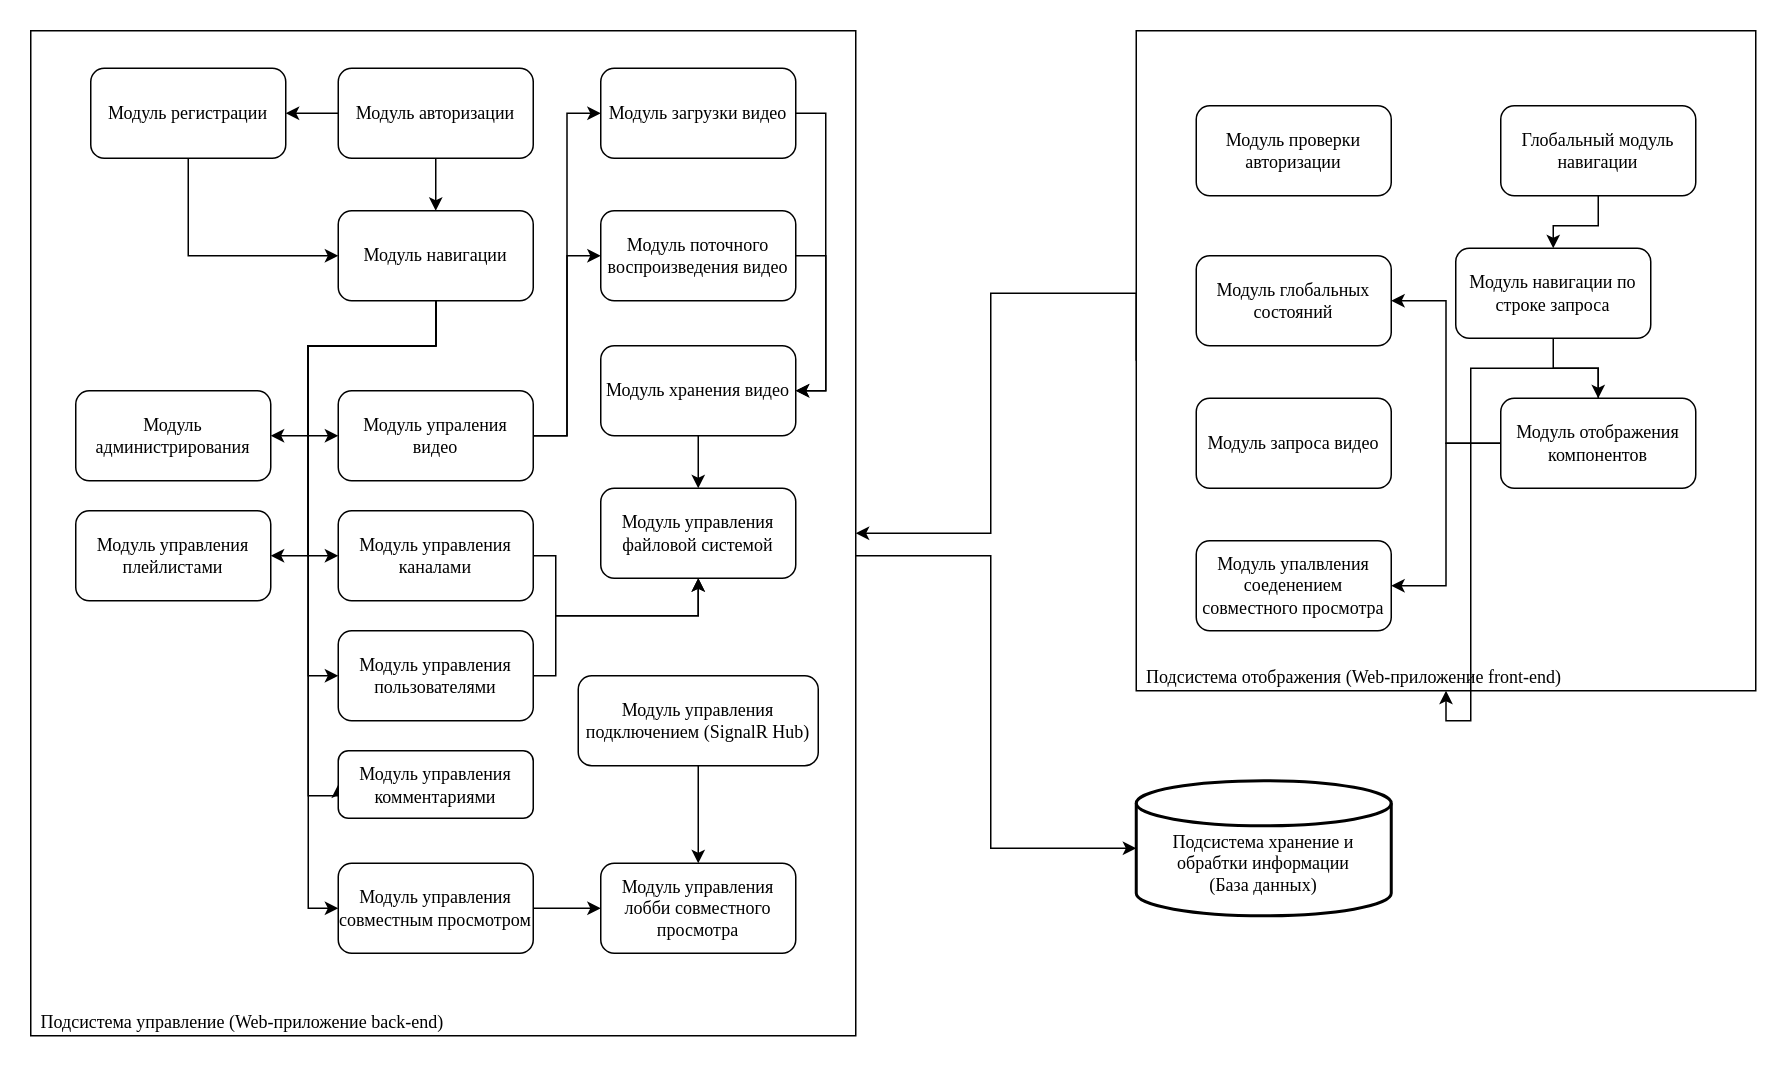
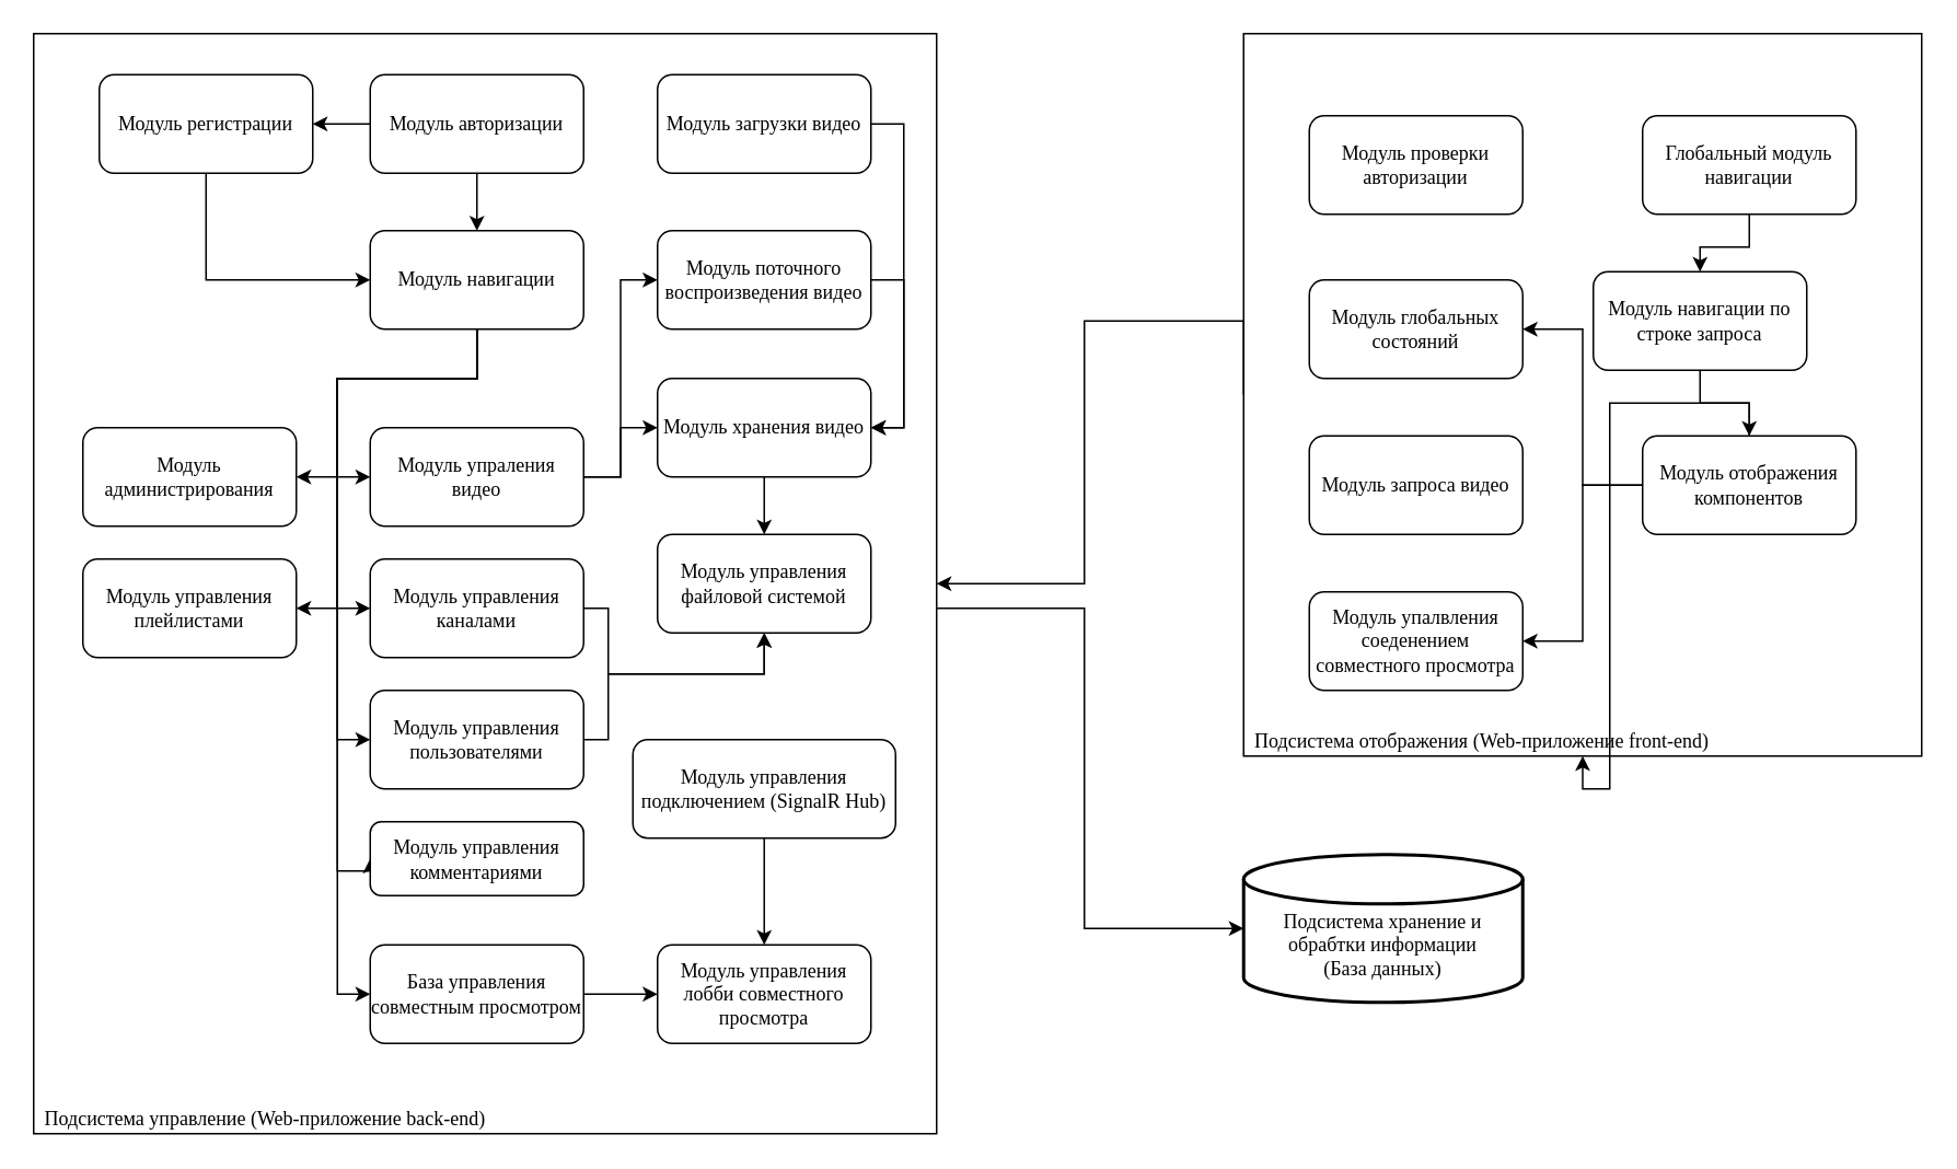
- <mxCell id="27" style="edgeStyle=orthogonalEdgeStyle;rounded=0;orthogonalLoop=1;jettySize=auto;html=1;entryX=0;entryY=0.5;entryDx=0;entryDy=0;" edge="1" parent="1" source="28" target="21"><mxGeometry relative="1" as="geometry" /></mxCell>
+ <mxCell id="27" style="edgeStyle=orthogonalEdgeStyle;rounded=0;orthogonalLoop=1;jettySize=auto;html=1;" edge="1" parent="1" source="28" target="36"><mxGeometry relative="1" as="geometry" /></mxCell>
- <mxCell id="32" value="&lt;font face=&quot;Times New Roman&quot;&gt;Модуль управления совместным просмотром&lt;/font&gt;" style="rounded=1;whiteSpace=wrap;html=1;" vertex="1" parent="1"><mxGeometry x="225" y="575" width="130" height="60" as="geometry" /></mxCell>
+ <mxCell id="32" value="&lt;font face=&quot;Times New Roman&quot;&gt;База управления совместным просмотром&lt;/font&gt;" style="rounded=1;whiteSpace=wrap;html=1;" vertex="1" parent="1"><mxGeometry x="225" y="575" width="130" height="60" as="geometry" /></mxCell>
